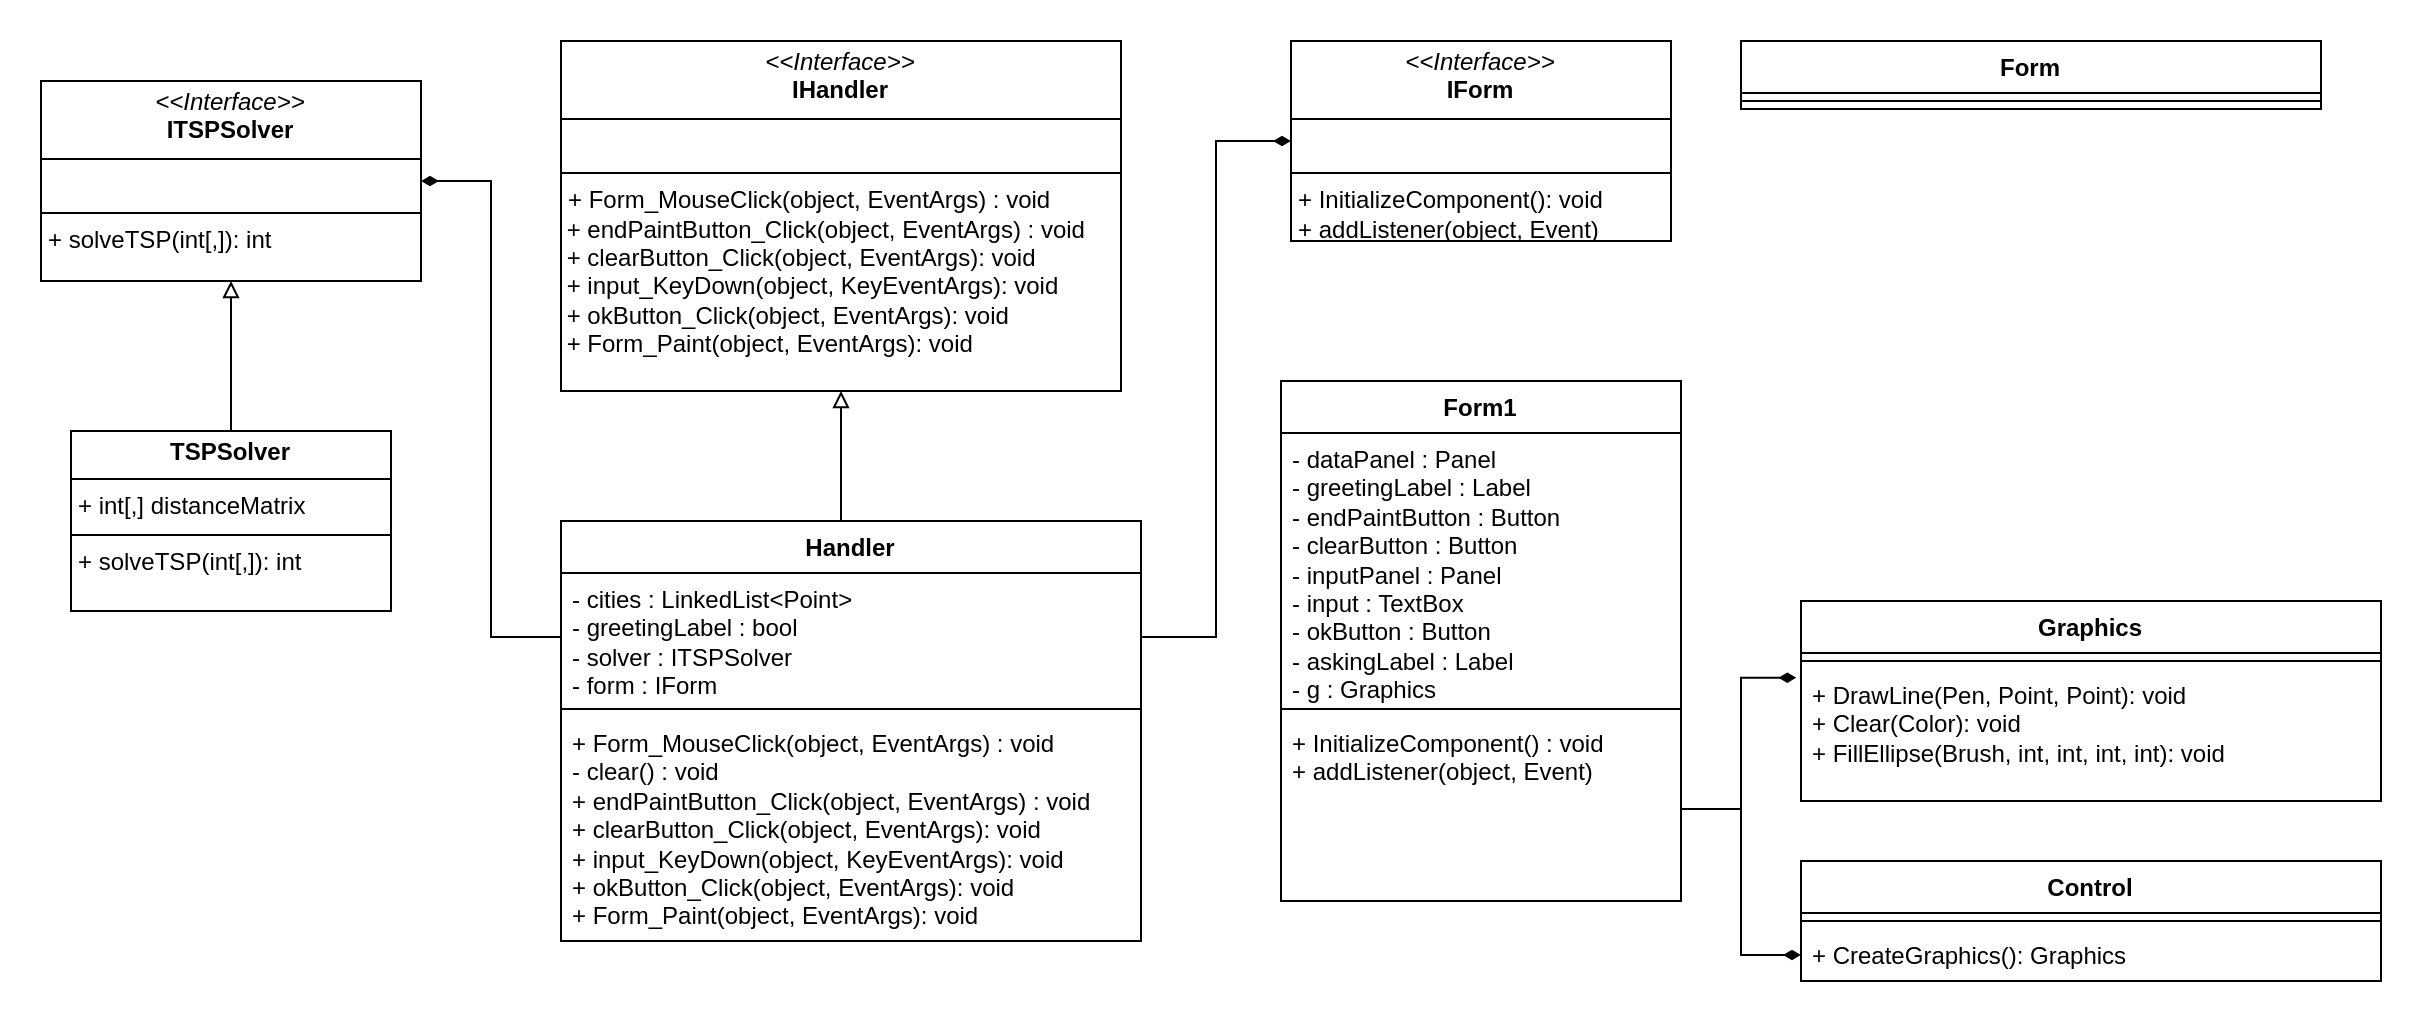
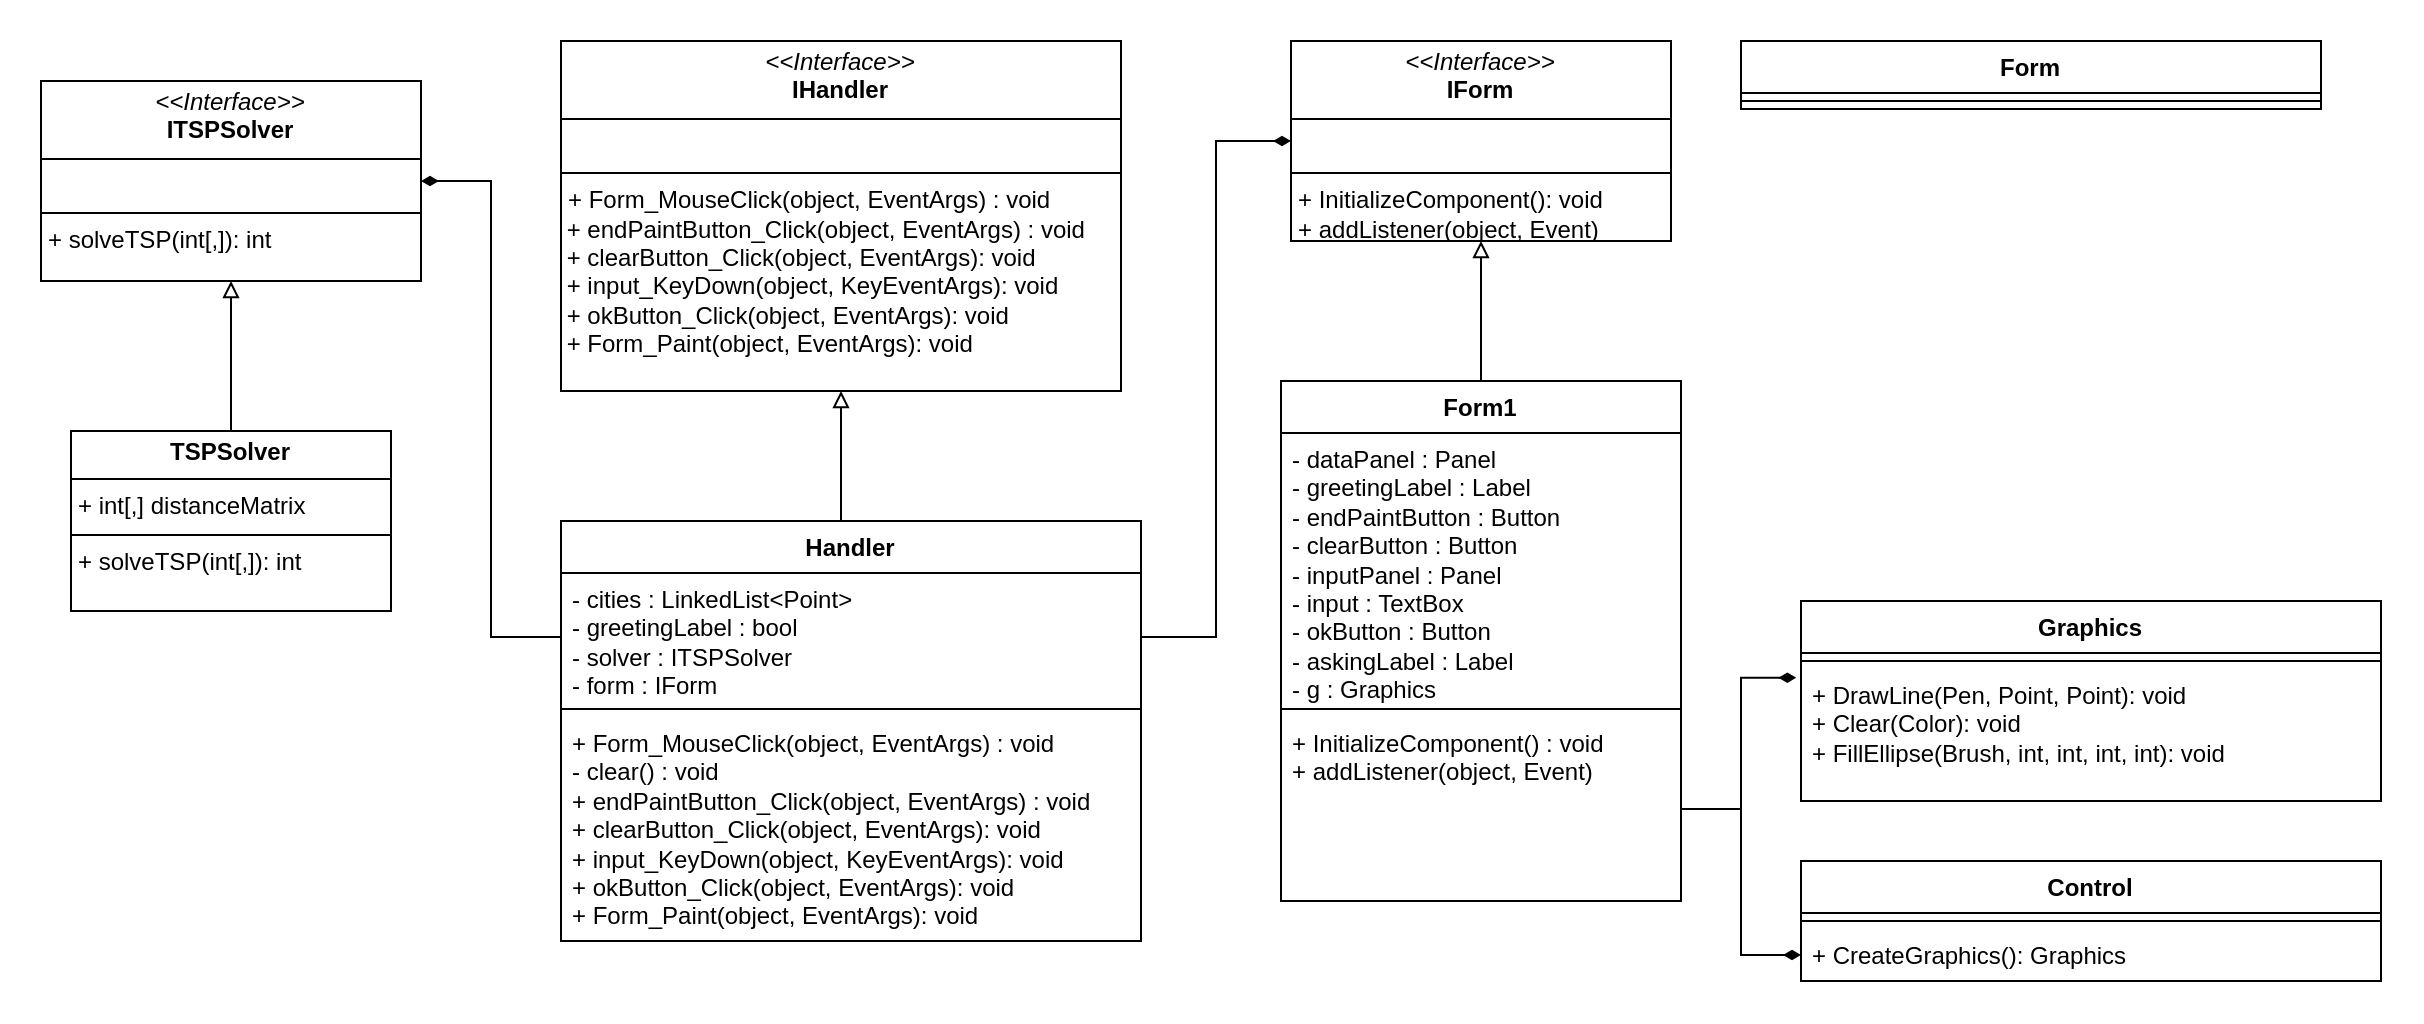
+ <mxCell id="22" style="edgeStyle=orthogonalEdgeStyle;rounded=0;orthogonalLoop=1;jettySize=auto;html=1;endArrow=block;endFill=0;" parent="1" source="4" target="21" edge="1"><mxGeometry relative="1" as="geometry"><mxPoint x="135" y="200" as="sourcePoint" /><mxPoint x="135" y="150" as="targetPoint" /></mxGeometry></mxCell>
